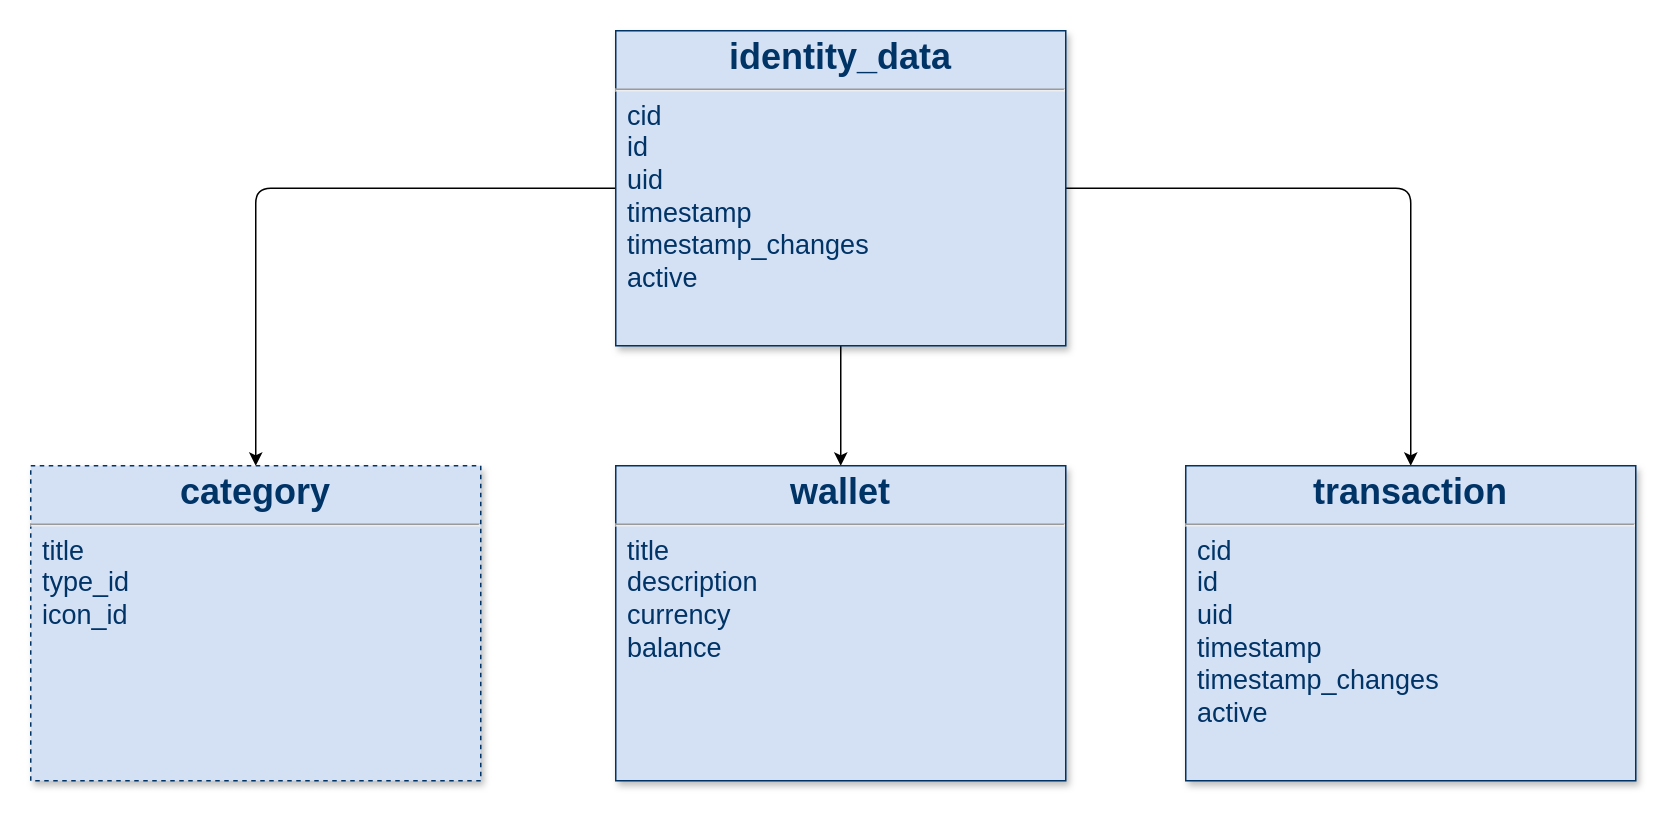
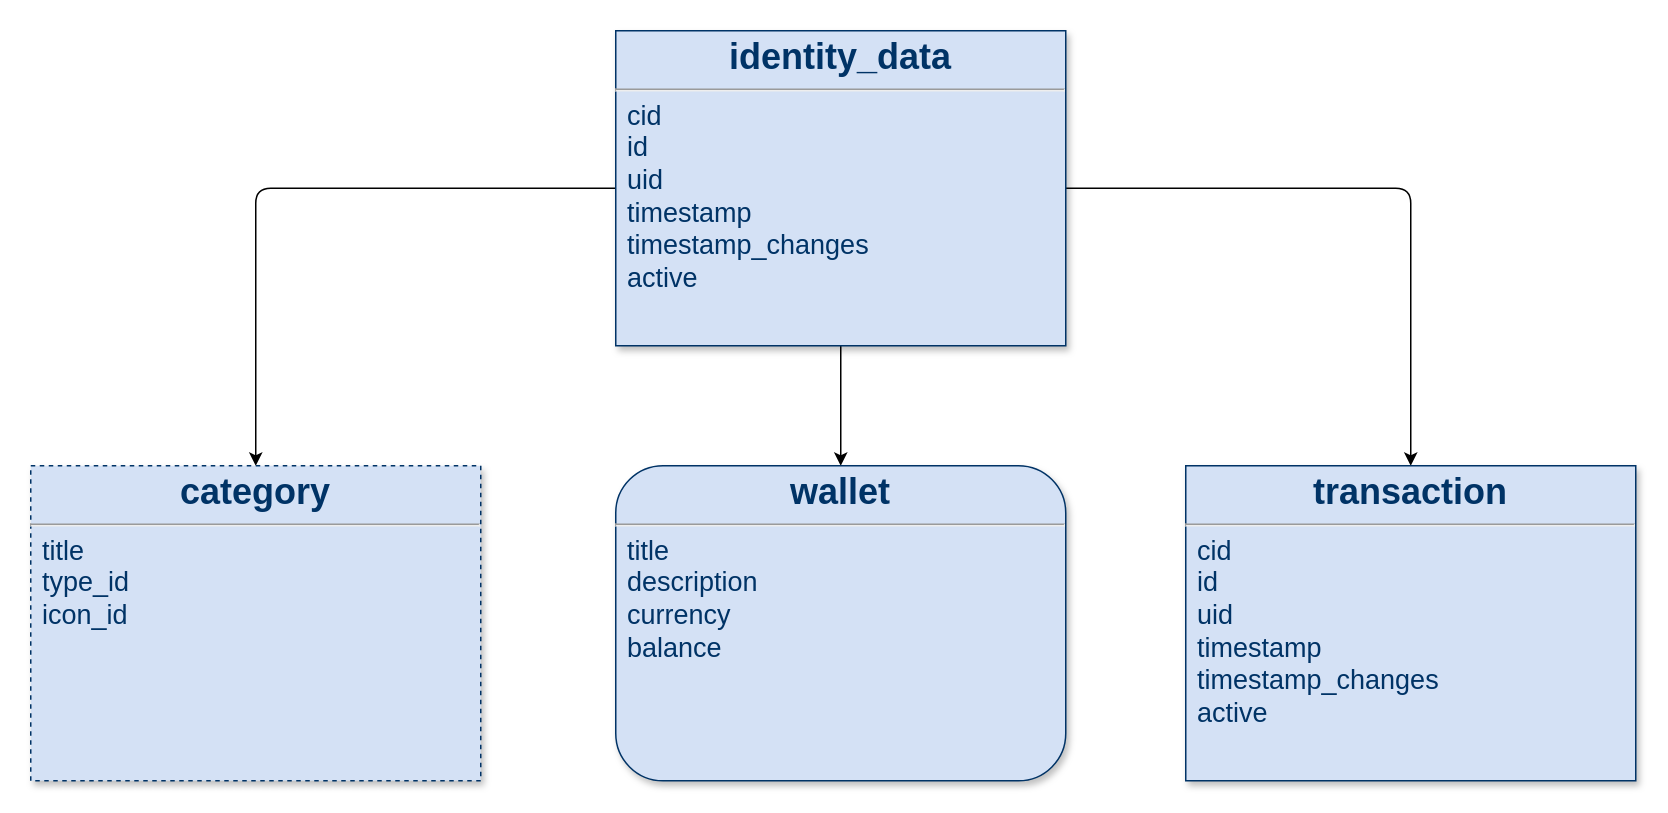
- <mxCell id="7" value="&lt;p style=&quot;margin: 4px 0px 0px ; text-align: center&quot;&gt;&lt;strong&gt;&lt;font style=&quot;font-size: 24px&quot;&gt;wallet&lt;/font&gt;&lt;/strong&gt;&lt;/p&gt;&lt;hr&gt;&lt;p style=&quot;margin: 0px ; margin-left: 8px&quot;&gt;&lt;font size=&quot;4&quot;&gt;title&lt;/font&gt;&lt;/p&gt;&lt;p style=&quot;margin: 0px ; margin-left: 8px&quot;&gt;&lt;font size=&quot;4&quot;&gt;description&lt;/font&gt;&lt;/p&gt;&lt;p style=&quot;margin: 0px ; margin-left: 8px&quot;&gt;&lt;font size=&quot;4&quot;&gt;currency&lt;/font&gt;&lt;/p&gt;&lt;p style=&quot;margin: 0px ; margin-left: 8px&quot;&gt;&lt;font size=&quot;4&quot;&gt;balance&lt;/font&gt;&lt;/p&gt;&lt;p style=&quot;margin: 0px ; margin-left: 8px&quot;&gt;&lt;font size=&quot;3&quot;&gt;&lt;br&gt;&lt;/font&gt;&lt;/p&gt;" style="verticalAlign=top;align=left;overflow=fill;fontSize=12;fontFamily=Helvetica;html=1;strokeColor=#003366;shadow=1;fillColor=#D4E1F5;fontColor=#003366" vertex="1" parent="1"><mxGeometry x="410" y="310" width="300" height="210" as="geometry" /></mxCell>
+ <mxCell id="7" value="&lt;p style=&quot;margin: 4px 0px 0px ; text-align: center&quot;&gt;&lt;strong&gt;&lt;font style=&quot;font-size: 24px&quot;&gt;wallet&lt;/font&gt;&lt;/strong&gt;&lt;/p&gt;&lt;hr&gt;&lt;p style=&quot;margin: 0px ; margin-left: 8px&quot;&gt;&lt;font size=&quot;4&quot;&gt;title&lt;/font&gt;&lt;/p&gt;&lt;p style=&quot;margin: 0px ; margin-left: 8px&quot;&gt;&lt;font size=&quot;4&quot;&gt;description&lt;/font&gt;&lt;/p&gt;&lt;p style=&quot;margin: 0px ; margin-left: 8px&quot;&gt;&lt;font size=&quot;4&quot;&gt;currency&lt;/font&gt;&lt;/p&gt;&lt;p style=&quot;margin: 0px ; margin-left: 8px&quot;&gt;&lt;font size=&quot;4&quot;&gt;balance&lt;/font&gt;&lt;/p&gt;&lt;p style=&quot;margin: 0px ; margin-left: 8px&quot;&gt;&lt;font size=&quot;3&quot;&gt;&lt;br&gt;&lt;/font&gt;&lt;/p&gt;" style="verticalAlign=top;align=left;overflow=fill;fontSize=12;fontFamily=Helvetica;html=1;strokeColor=#003366;shadow=1;fillColor=#D4E1F5;fontColor=#003366;rounded=1;" vertex="1" parent="1"><mxGeometry x="410" y="310" width="300" height="210" as="geometry" /></mxCell>
